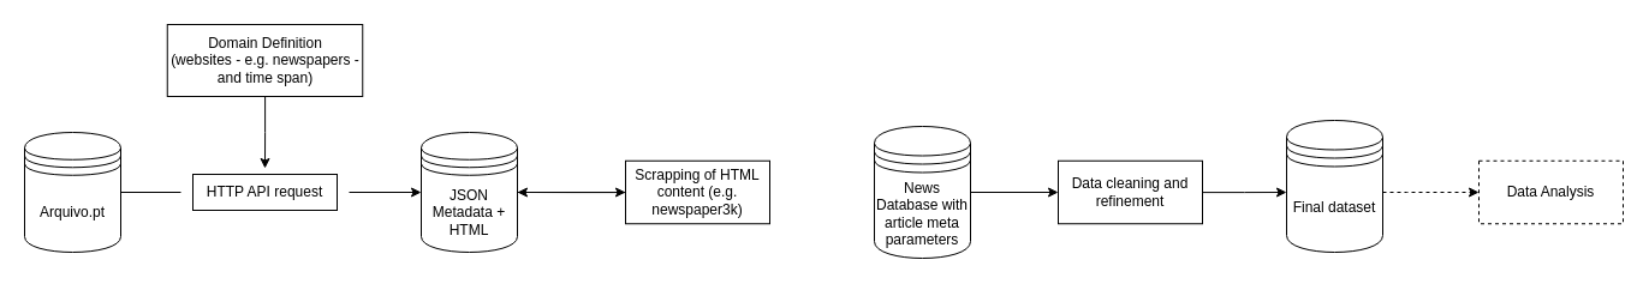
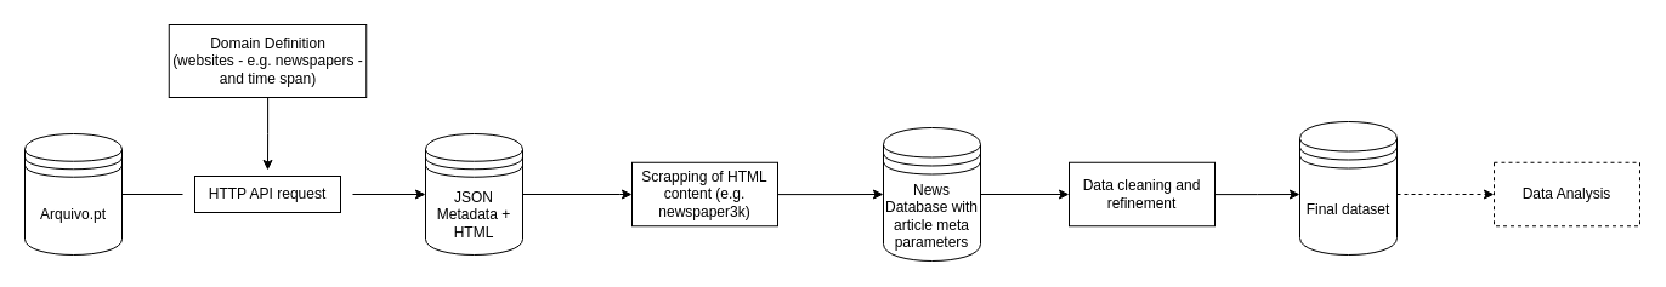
- <mxCell id="10" style="edgeStyle=orthogonalEdgeStyle;rounded=0;orthogonalLoop=1;jettySize=auto;html=1;labelBackgroundColor=default;fontColor=default;strokeColor=default;" edge="1" parent="1" source="11" target="9"><mxGeometry relative="1" as="geometry" /></mxCell>
+ <mxCell id="10" style="edgeStyle=orthogonalEdgeStyle;rounded=0;orthogonalLoop=1;jettySize=auto;html=1;labelBackgroundColor=default;fontColor=default;strokeColor=default;" edge="1" parent="1" source="11" target="13"><mxGeometry relative="1" as="geometry" /></mxCell>
